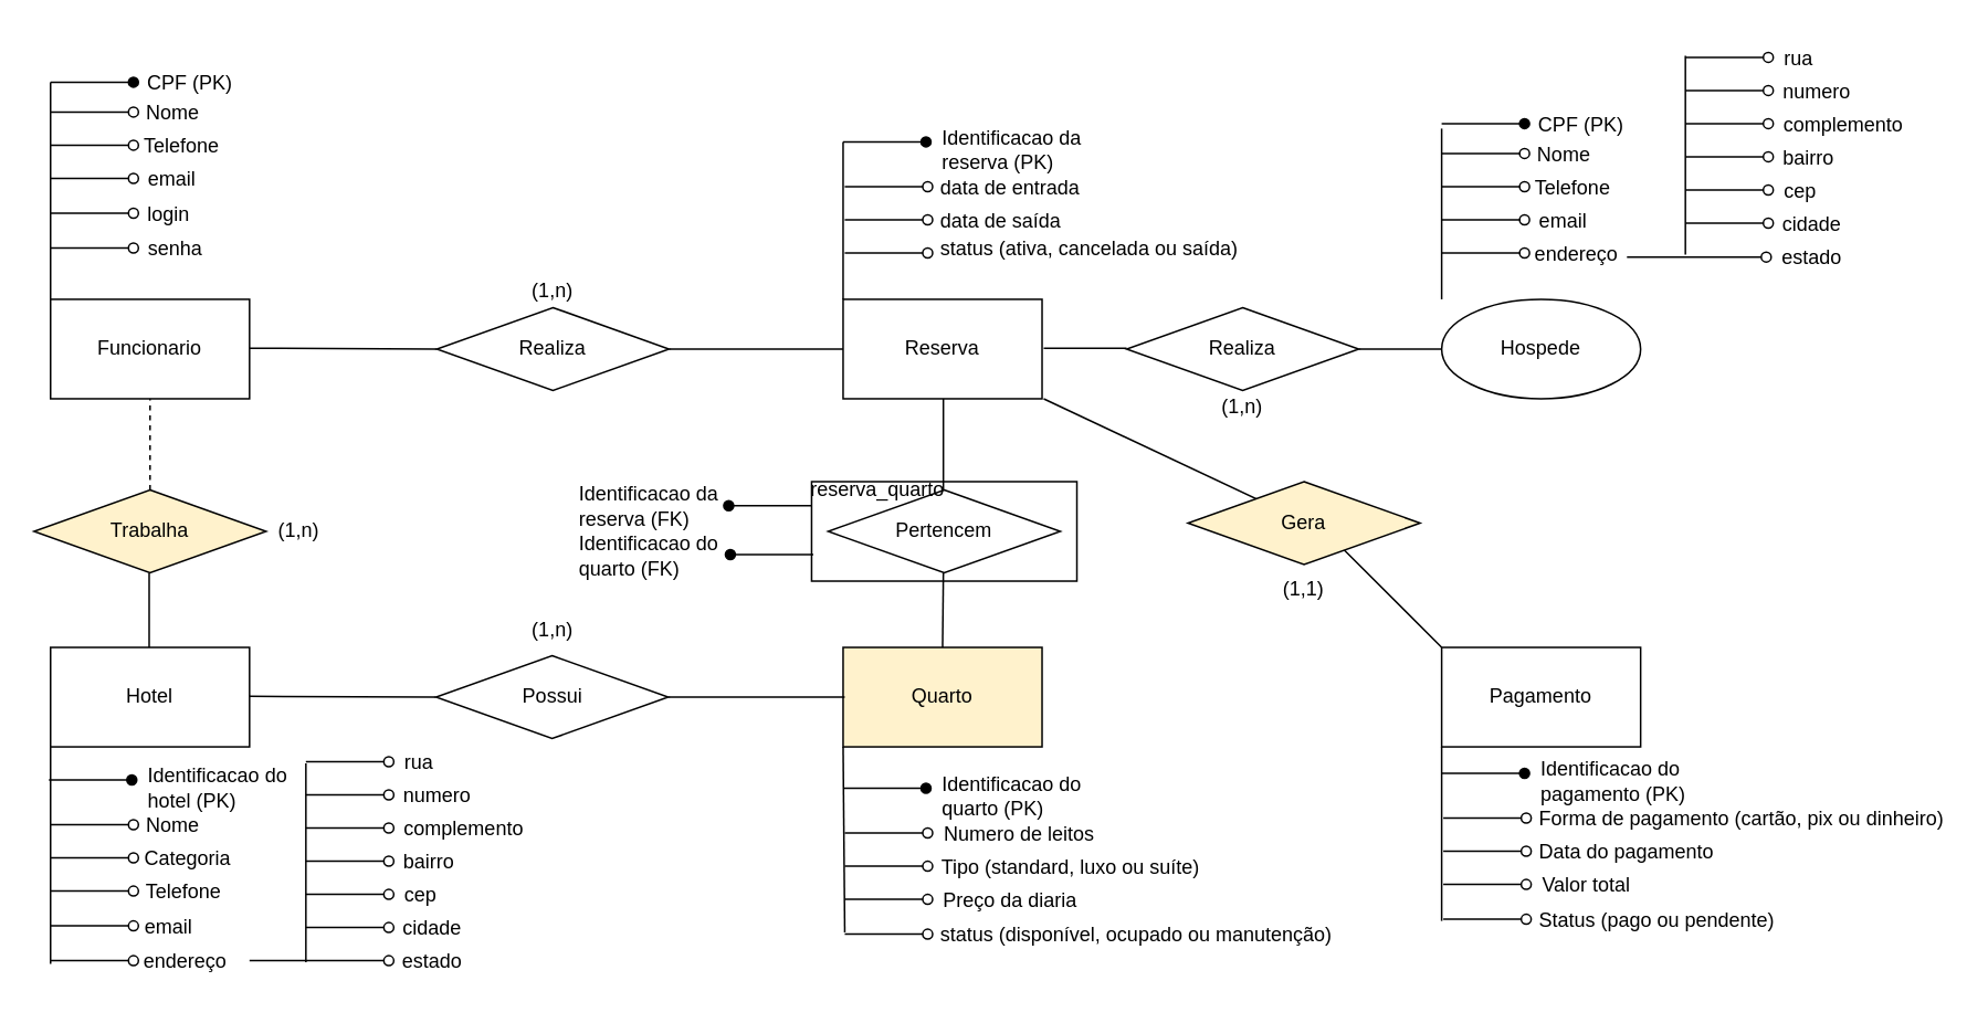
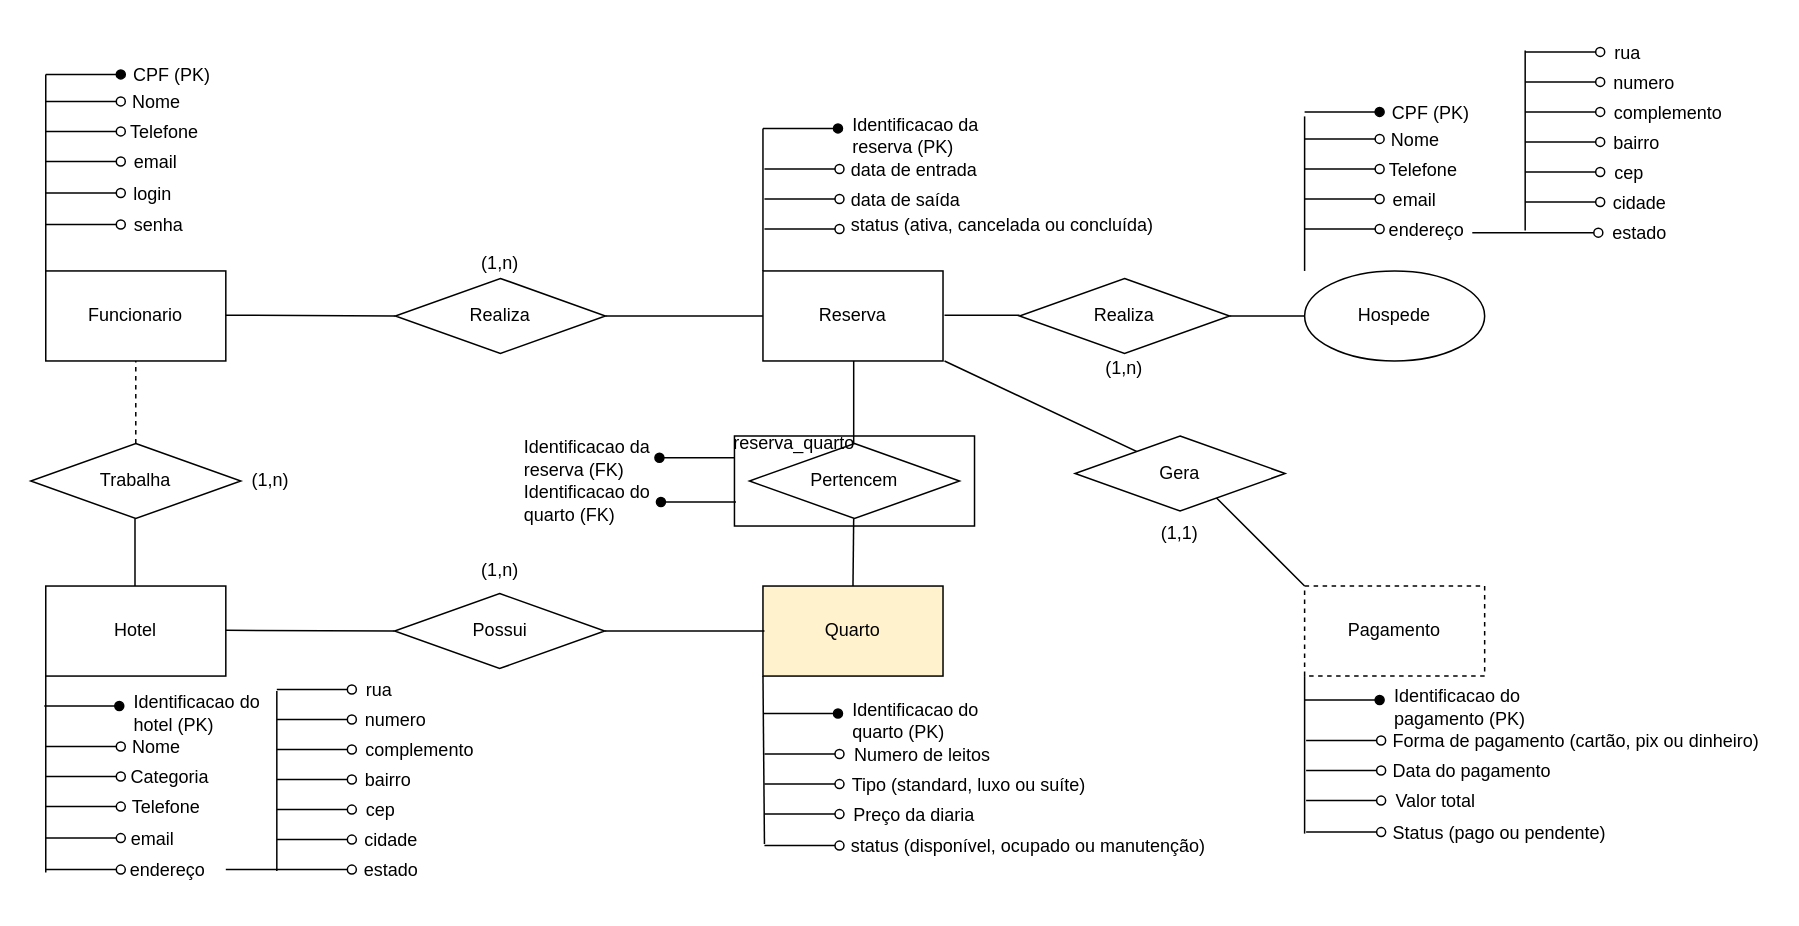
- <mxCell id="70" value="status (ativa, cancelada ou saída)" style="text;html=1;align=left;verticalAlign=middle;whiteSpace=wrap;rounded=0;" vertex="1" parent="62"><mxGeometry x="57" y="60" width="211" height="30" as="geometry" /></mxCell>
+ <mxCell id="70" value="status (ativa, cancelada ou concluída)" style="text;html=1;align=left;verticalAlign=middle;whiteSpace=wrap;rounded=0;" vertex="1" parent="62"><mxGeometry x="57" y="60" width="211" height="30" as="geometry" /></mxCell>
- <mxCell id="130" value="Gera" style="rhombus;whiteSpace=wrap;html=1;fillColor=#fff2cc;" vertex="1" parent="1"><mxGeometry x="716" y="290" width="140" height="50" as="geometry" /></mxCell>
+ <mxCell id="130" value="Gera" style="rhombus;whiteSpace=wrap;html=1;" vertex="1" parent="1"><mxGeometry x="716" y="290" width="140" height="50" as="geometry" /></mxCell>
- <mxCell id="78" value="Trabalha" style="rhombus;whiteSpace=wrap;html=1;fillColor=#fff2cc;" vertex="1" parent="1"><mxGeometry x="20" y="295" width="140" height="50" as="geometry" /></mxCell>
+ <mxCell id="78" value="Trabalha" style="rhombus;whiteSpace=wrap;html=1;" vertex="1" parent="1"><mxGeometry x="20" y="295" width="140" height="50" as="geometry" /></mxCell>
- <mxCell id="117" value="Pagamento" style="rounded=0;whiteSpace=wrap;html=1;" parent="115" vertex="1"><mxGeometry width="120" height="60" as="geometry" /></mxCell>
+ <mxCell id="117" value="Pagamento" style="rounded=0;whiteSpace=wrap;html=1;dashed=1;" parent="115" vertex="1"><mxGeometry width="120" height="60" as="geometry" /></mxCell>
